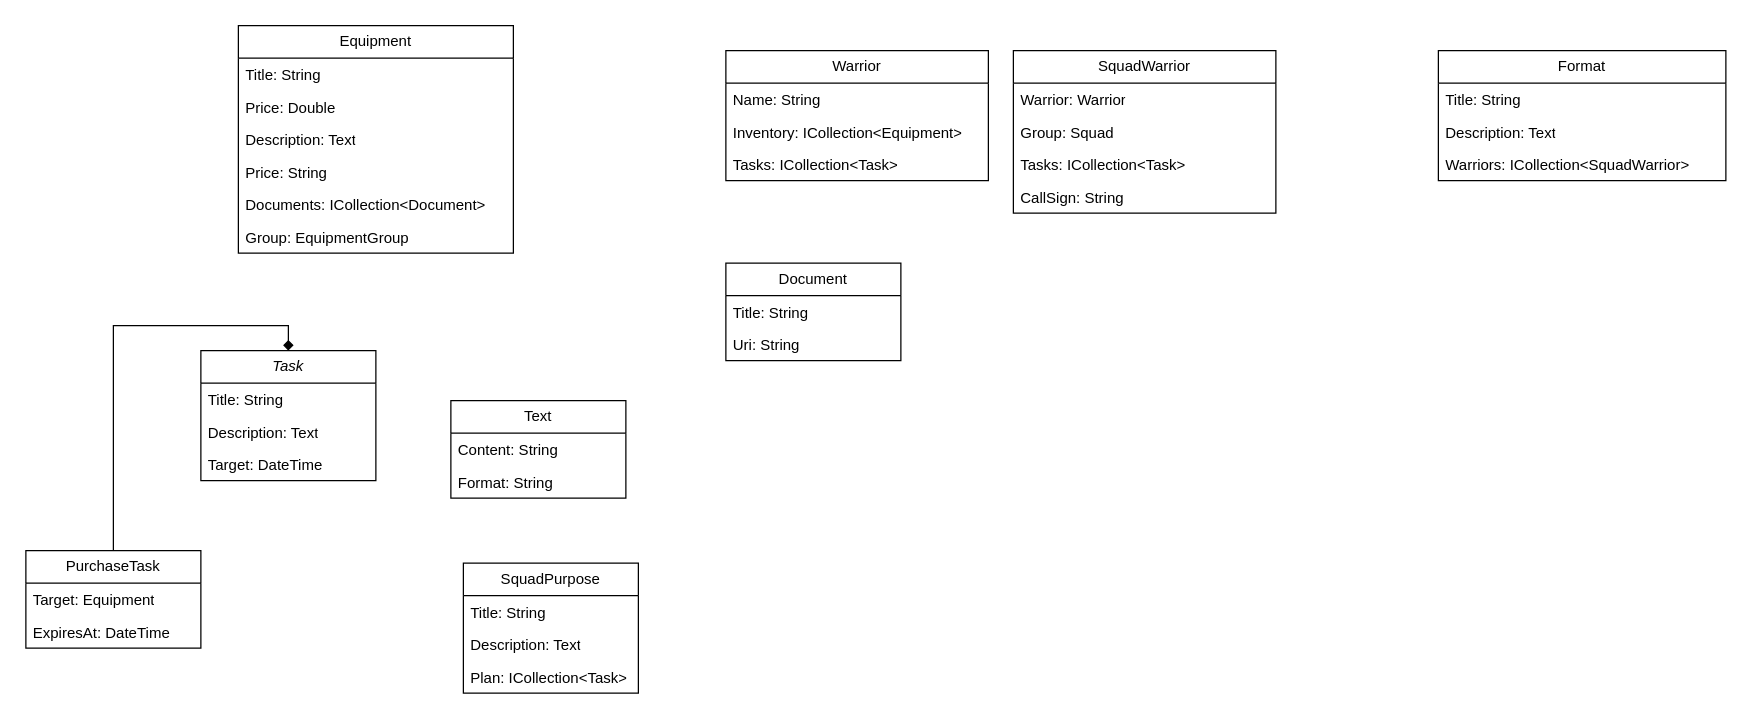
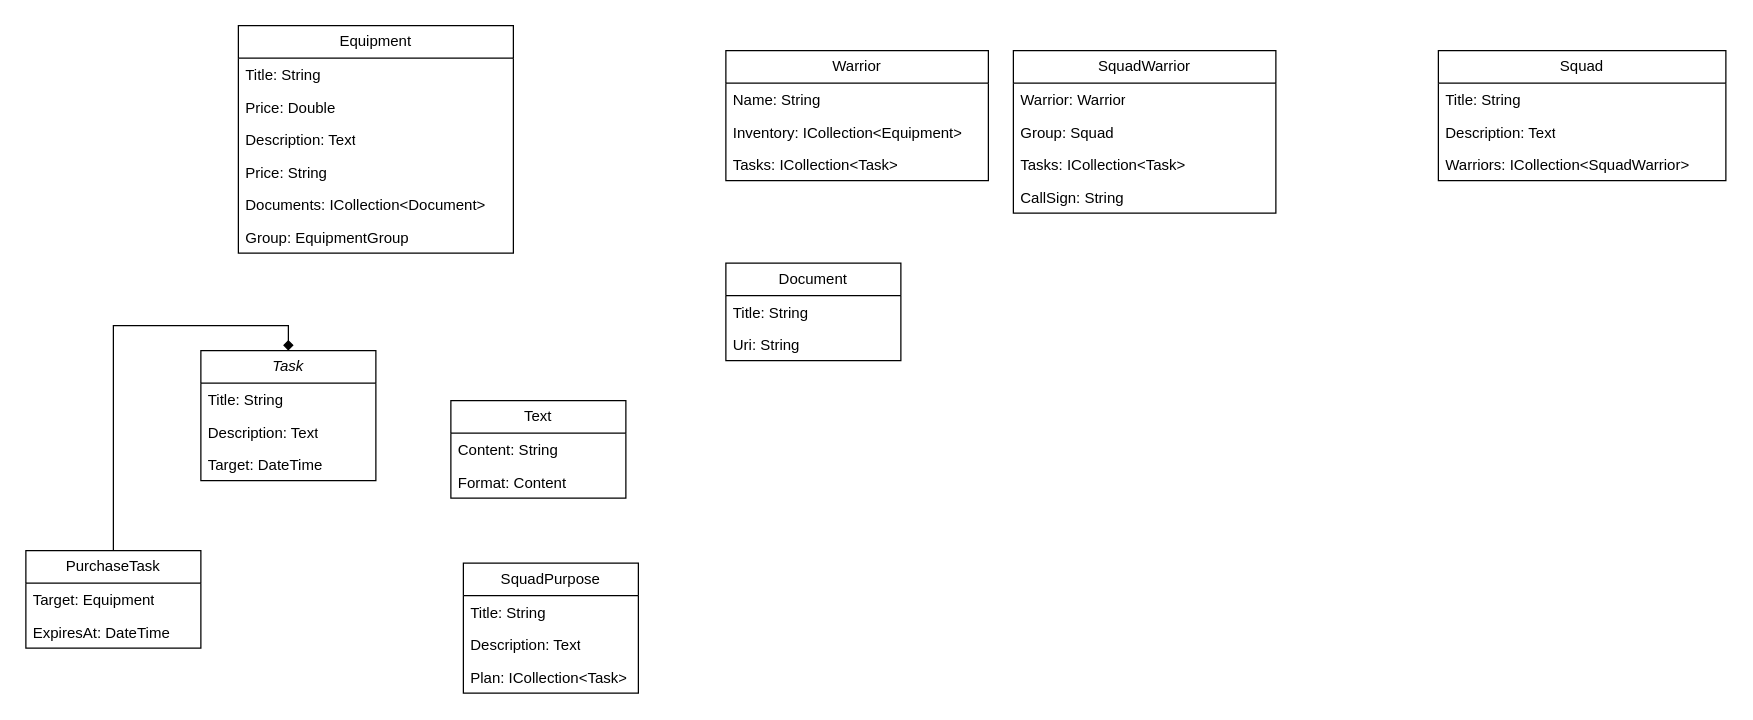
- <mxCell id="28" value="Format" style="swimlane;fontStyle=0;childLayout=stackLayout;horizontal=1;startSize=26;fillColor=none;horizontalStack=0;resizeParent=1;resizeParentMax=0;resizeLast=0;collapsible=1;marginBottom=0;whiteSpace=wrap;html=1;" vertex="1" parent="1"><mxGeometry x="1150" y="40" width="230" height="104" as="geometry" /></mxCell>
+ <mxCell id="28" value="Squad" style="swimlane;fontStyle=0;childLayout=stackLayout;horizontal=1;startSize=26;fillColor=none;horizontalStack=0;resizeParent=1;resizeParentMax=0;resizeLast=0;collapsible=1;marginBottom=0;whiteSpace=wrap;html=1;" vertex="1" parent="1"><mxGeometry x="1150" y="40" width="230" height="104" as="geometry" /></mxCell>
- <mxCell id="11" value="Format: String" style="text;strokeColor=none;fillColor=none;align=left;verticalAlign=top;spacingLeft=4;spacingRight=4;overflow=hidden;rotatable=0;points=[[0,0.5],[1,0.5]];portConstraint=eastwest;whiteSpace=wrap;html=1;" vertex="1" parent="9"><mxGeometry y="52" width="140" height="26" as="geometry" /></mxCell>
+ <mxCell id="11" value="Format: Content" style="text;strokeColor=none;fillColor=none;align=left;verticalAlign=top;spacingLeft=4;spacingRight=4;overflow=hidden;rotatable=0;points=[[0,0.5],[1,0.5]];portConstraint=eastwest;whiteSpace=wrap;html=1;" vertex="1" parent="9"><mxGeometry y="52" width="140" height="26" as="geometry" /></mxCell>
